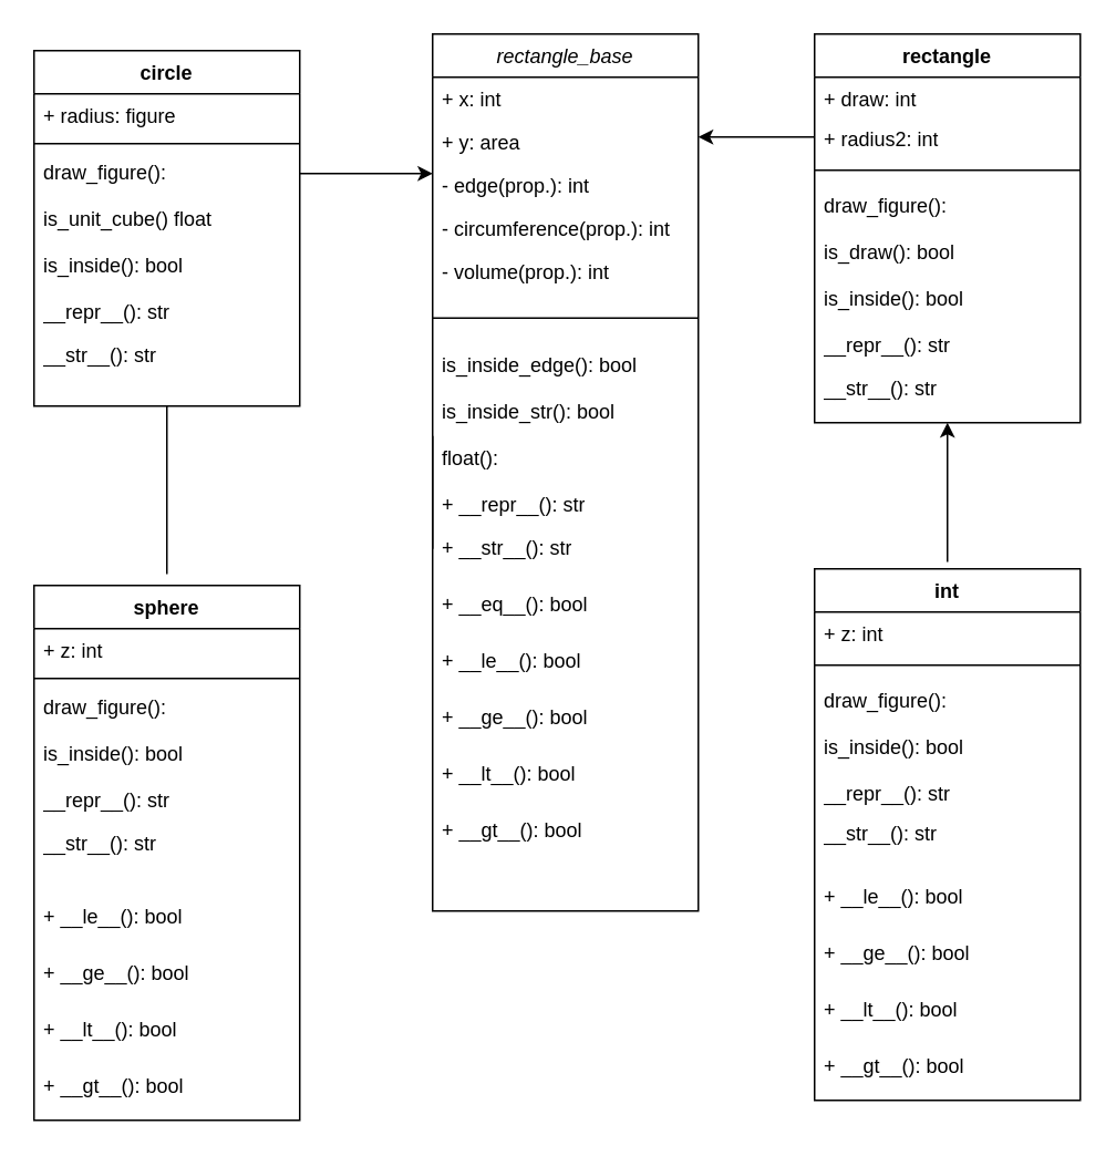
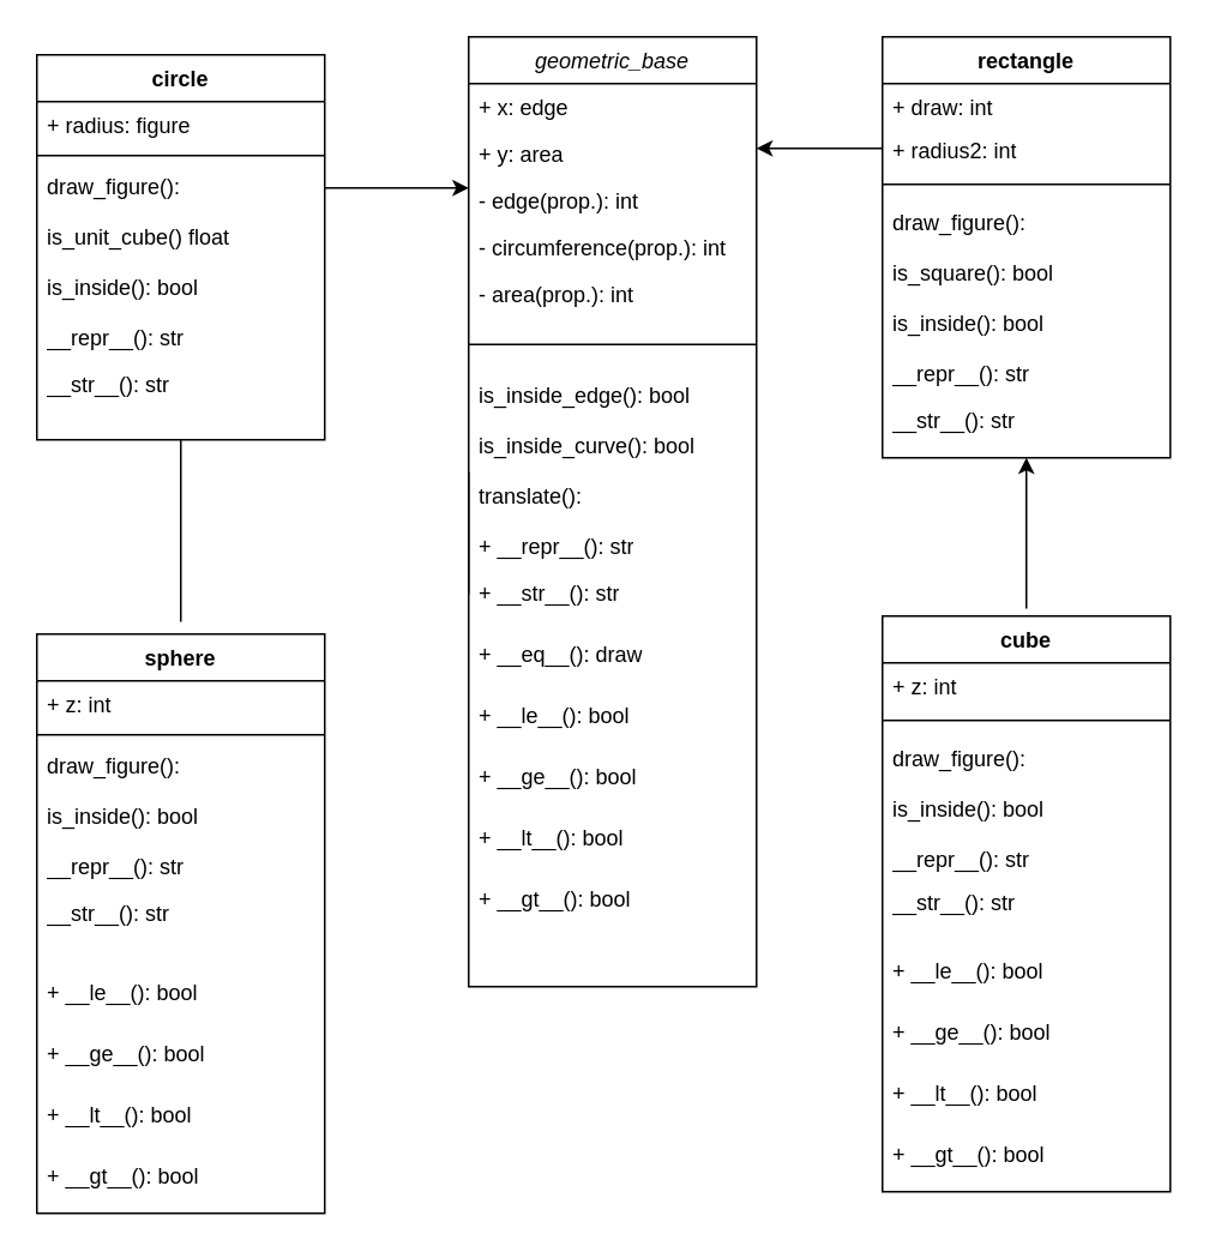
- <mxCell id="2" value="rectangle_base&#10;" style="swimlane;fontStyle=2;align=center;verticalAlign=top;childLayout=stackLayout;horizontal=1;startSize=26;horizontalStack=0;resizeParent=1;resizeLast=0;collapsible=1;marginBottom=0;rounded=0;shadow=0;strokeWidth=1;" parent="1" vertex="1"><mxGeometry x="260" y="20" width="160" height="528" as="geometry"><mxRectangle x="230" y="140" width="160" height="26" as="alternateBounds" /></mxGeometry></mxCell>
+ <mxCell id="2" value="geometric_base&#10;" style="swimlane;fontStyle=2;align=center;verticalAlign=top;childLayout=stackLayout;horizontal=1;startSize=26;horizontalStack=0;resizeParent=1;resizeLast=0;collapsible=1;marginBottom=0;rounded=0;shadow=0;strokeWidth=1;" parent="1" vertex="1"><mxGeometry x="260" y="20" width="160" height="528" as="geometry"><mxRectangle x="230" y="140" width="160" height="26" as="alternateBounds" /></mxGeometry></mxCell>
- <mxCell id="3" value="+ x: int" style="text;align=left;verticalAlign=top;spacingLeft=4;spacingRight=4;overflow=hidden;rotatable=0;points=[[0,0.5],[1,0.5]];portConstraint=eastwest;rounded=0;shadow=0;html=0;" parent="2" vertex="1"><mxGeometry y="26" width="160" height="26" as="geometry" /></mxCell>
+ <mxCell id="3" value="+ x: edge" style="text;align=left;verticalAlign=top;spacingLeft=4;spacingRight=4;overflow=hidden;rotatable=0;points=[[0,0.5],[1,0.5]];portConstraint=eastwest;rounded=0;shadow=0;html=0;" parent="2" vertex="1"><mxGeometry y="26" width="160" height="26" as="geometry" /></mxCell>
- <mxCell id="26" value="is_draw(): bool" style="text;align=left;verticalAlign=top;spacingLeft=4;spacingRight=4;overflow=hidden;rotatable=0;points=[[0,0.5],[1,0.5]];portConstraint=eastwest;" parent="20" vertex="1"><mxGeometry y="118" width="160" height="28" as="geometry" /></mxCell>
+ <mxCell id="26" value="is_square(): bool" style="text;align=left;verticalAlign=top;spacingLeft=4;spacingRight=4;overflow=hidden;rotatable=0;points=[[0,0.5],[1,0.5]];portConstraint=eastwest;" parent="20" vertex="1"><mxGeometry y="118" width="160" height="28" as="geometry" /></mxCell>
- <mxCell id="7" value="- volume(prop.): int" style="text;align=left;verticalAlign=top;spacingLeft=4;spacingRight=4;overflow=hidden;rotatable=0;points=[[0,0.5],[1,0.5]];portConstraint=eastwest;rounded=0;shadow=0;html=0;" parent="2" vertex="1"><mxGeometry y="130" width="160" height="26" as="geometry" /></mxCell>
+ <mxCell id="7" value="- area(prop.): int" style="text;align=left;verticalAlign=top;spacingLeft=4;spacingRight=4;overflow=hidden;rotatable=0;points=[[0,0.5],[1,0.5]];portConstraint=eastwest;rounded=0;shadow=0;html=0;" parent="2" vertex="1"><mxGeometry y="130" width="160" height="26" as="geometry" /></mxCell>
- <mxCell id="10" value="is_inside_str(): bool" style="text;align=left;verticalAlign=top;spacingLeft=4;spacingRight=4;overflow=hidden;rotatable=0;points=[[0,0.5],[1,0.5]];portConstraint=eastwest;" parent="2" vertex="1"><mxGeometry y="214" width="160" height="28" as="geometry" /></mxCell>
+ <mxCell id="10" value="is_inside_curve(): bool" style="text;align=left;verticalAlign=top;spacingLeft=4;spacingRight=4;overflow=hidden;rotatable=0;points=[[0,0.5],[1,0.5]];portConstraint=eastwest;" parent="2" vertex="1"><mxGeometry y="214" width="160" height="28" as="geometry" /></mxCell>
- <mxCell id="11" value="float():" style="text;align=left;verticalAlign=top;spacingLeft=4;spacingRight=4;overflow=hidden;rotatable=0;points=[[0,0.5],[1,0.5]];portConstraint=eastwest;" parent="2" vertex="1"><mxGeometry y="242" width="160" height="28" as="geometry" /></mxCell>
+ <mxCell id="11" value="translate():" style="text;align=left;verticalAlign=top;spacingLeft=4;spacingRight=4;overflow=hidden;rotatable=0;points=[[0,0.5],[1,0.5]];portConstraint=eastwest;" parent="2" vertex="1"><mxGeometry y="242" width="160" height="28" as="geometry" /></mxCell>
- <mxCell id="39" value="int" style="swimlane;fontStyle=1;align=center;verticalAlign=top;childLayout=stackLayout;horizontal=1;startSize=26;horizontalStack=0;resizeParent=1;resizeParentMax=0;resizeLast=0;collapsible=1;marginBottom=0;whiteSpace=wrap;html=1;" parent="1" vertex="1"><mxGeometry x="490" y="342" width="160" height="320" as="geometry"><mxRectangle x="745" y="569" width="70" height="30" as="alternateBounds" /></mxGeometry></mxCell>
+ <mxCell id="39" value="cube" style="swimlane;fontStyle=1;align=center;verticalAlign=top;childLayout=stackLayout;horizontal=1;startSize=26;horizontalStack=0;resizeParent=1;resizeParentMax=0;resizeLast=0;collapsible=1;marginBottom=0;whiteSpace=wrap;html=1;" parent="1" vertex="1"><mxGeometry x="490" y="342" width="160" height="320" as="geometry"><mxRectangle x="745" y="569" width="70" height="30" as="alternateBounds" /></mxGeometry></mxCell>
- <mxCell id="14" value="+ __eq__(): bool" style="text;strokeColor=none;fillColor=none;align=left;verticalAlign=top;spacingLeft=4;spacingRight=4;overflow=hidden;rotatable=0;points=[[0,0.5],[1,0.5]];portConstraint=eastwest;whiteSpace=wrap;html=1;" parent="2" vertex="1"><mxGeometry y="330" width="160" height="34" as="geometry" /></mxCell>
+ <mxCell id="14" value="+ __eq__(): draw" style="text;strokeColor=none;fillColor=none;align=left;verticalAlign=top;spacingLeft=4;spacingRight=4;overflow=hidden;rotatable=0;points=[[0,0.5],[1,0.5]];portConstraint=eastwest;whiteSpace=wrap;html=1;" parent="2" vertex="1"><mxGeometry y="330" width="160" height="34" as="geometry" /></mxCell>
